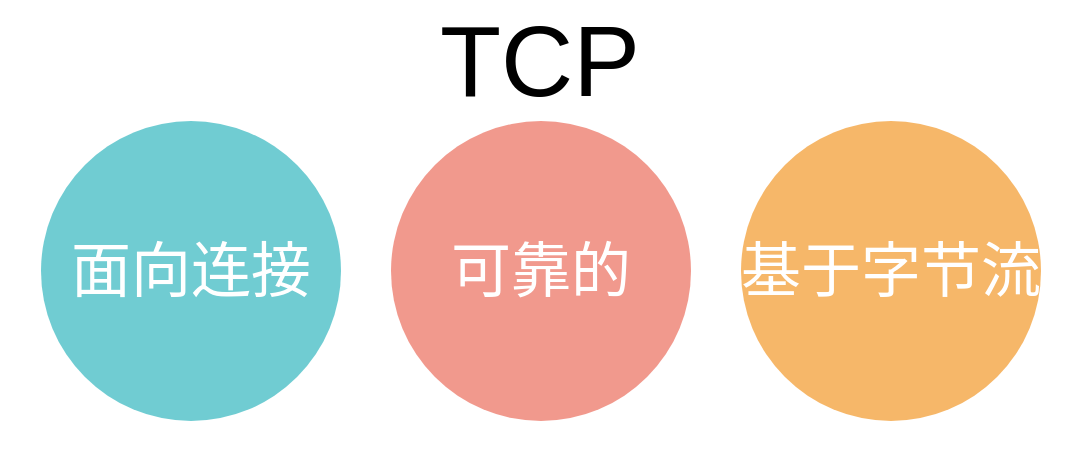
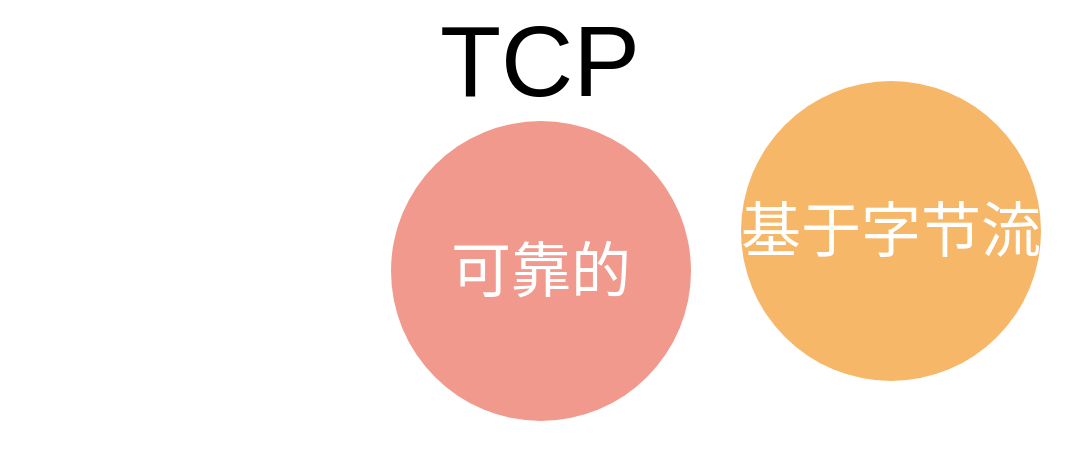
- <mxCell id="3" value="面向连接" style="ellipse;fillColor=#12AAB5;opacity=60;strokeColor=none;html=1;fontColor=#FFFFFF;fontSize=30;" parent="1" vertex="1"><mxGeometry x="20" y="60" width="150" height="150" as="geometry" /></mxCell>
- <mxCell id="2" value="基于字节流" style="ellipse;fillColor=#F08705;opacity=60;strokeColor=none;html=1;fontColor=#FFFFFF;fontSize=30;" parent="1" vertex="1"><mxGeometry x="370" y="60" width="150" height="150" as="geometry" /></mxCell>
+ <mxCell id="2" value="基于字节流" style="ellipse;fillColor=#F08705;opacity=60;strokeColor=none;html=1;fontColor=#FFFFFF;fontSize=30;" parent="1" vertex="1"><mxGeometry x="370" y="40" width="150" height="150" as="geometry" /></mxCell>
